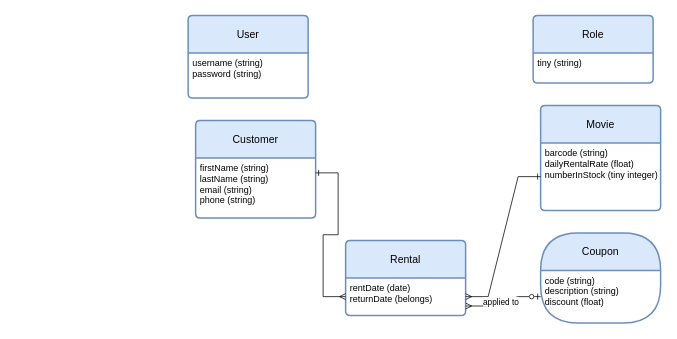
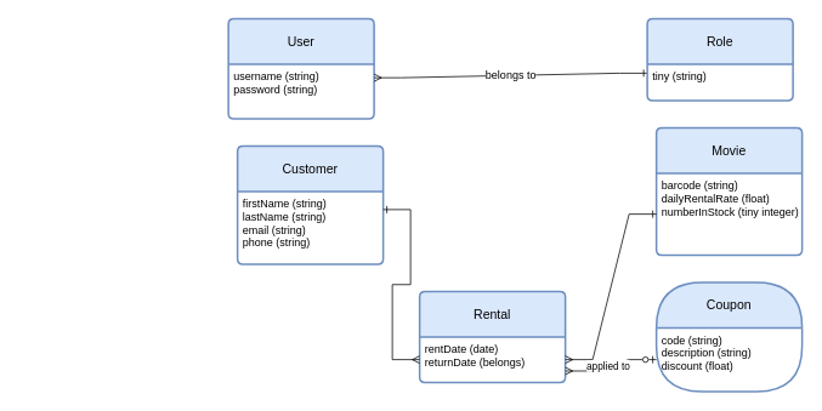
+ <mxCell id="8" value="belongs to" style="edgeStyle=entityRelationEdgeStyle;fontSize=12;html=1;endArrow=ERmany;startArrow=ERone;rounded=0;exitX=0;exitY=0.25;exitDx=0;exitDy=0;entryX=1;entryY=0.25;entryDx=0;entryDy=0;endFill=0;startFill=0;" edge="1" parent="1" source="18" target="5"><mxGeometry width="100" height="100" relative="1" as="geometry"><mxPoint x="770.96" y="190" as="sourcePoint" /><mxPoint x="230" y="233.72" as="targetPoint" /><Array as="points"><mxPoint x="400" y="238.72" /><mxPoint x="20" y="408.72" /><mxPoint x="30" y="388.72" /></Array></mxGeometry></mxCell>
